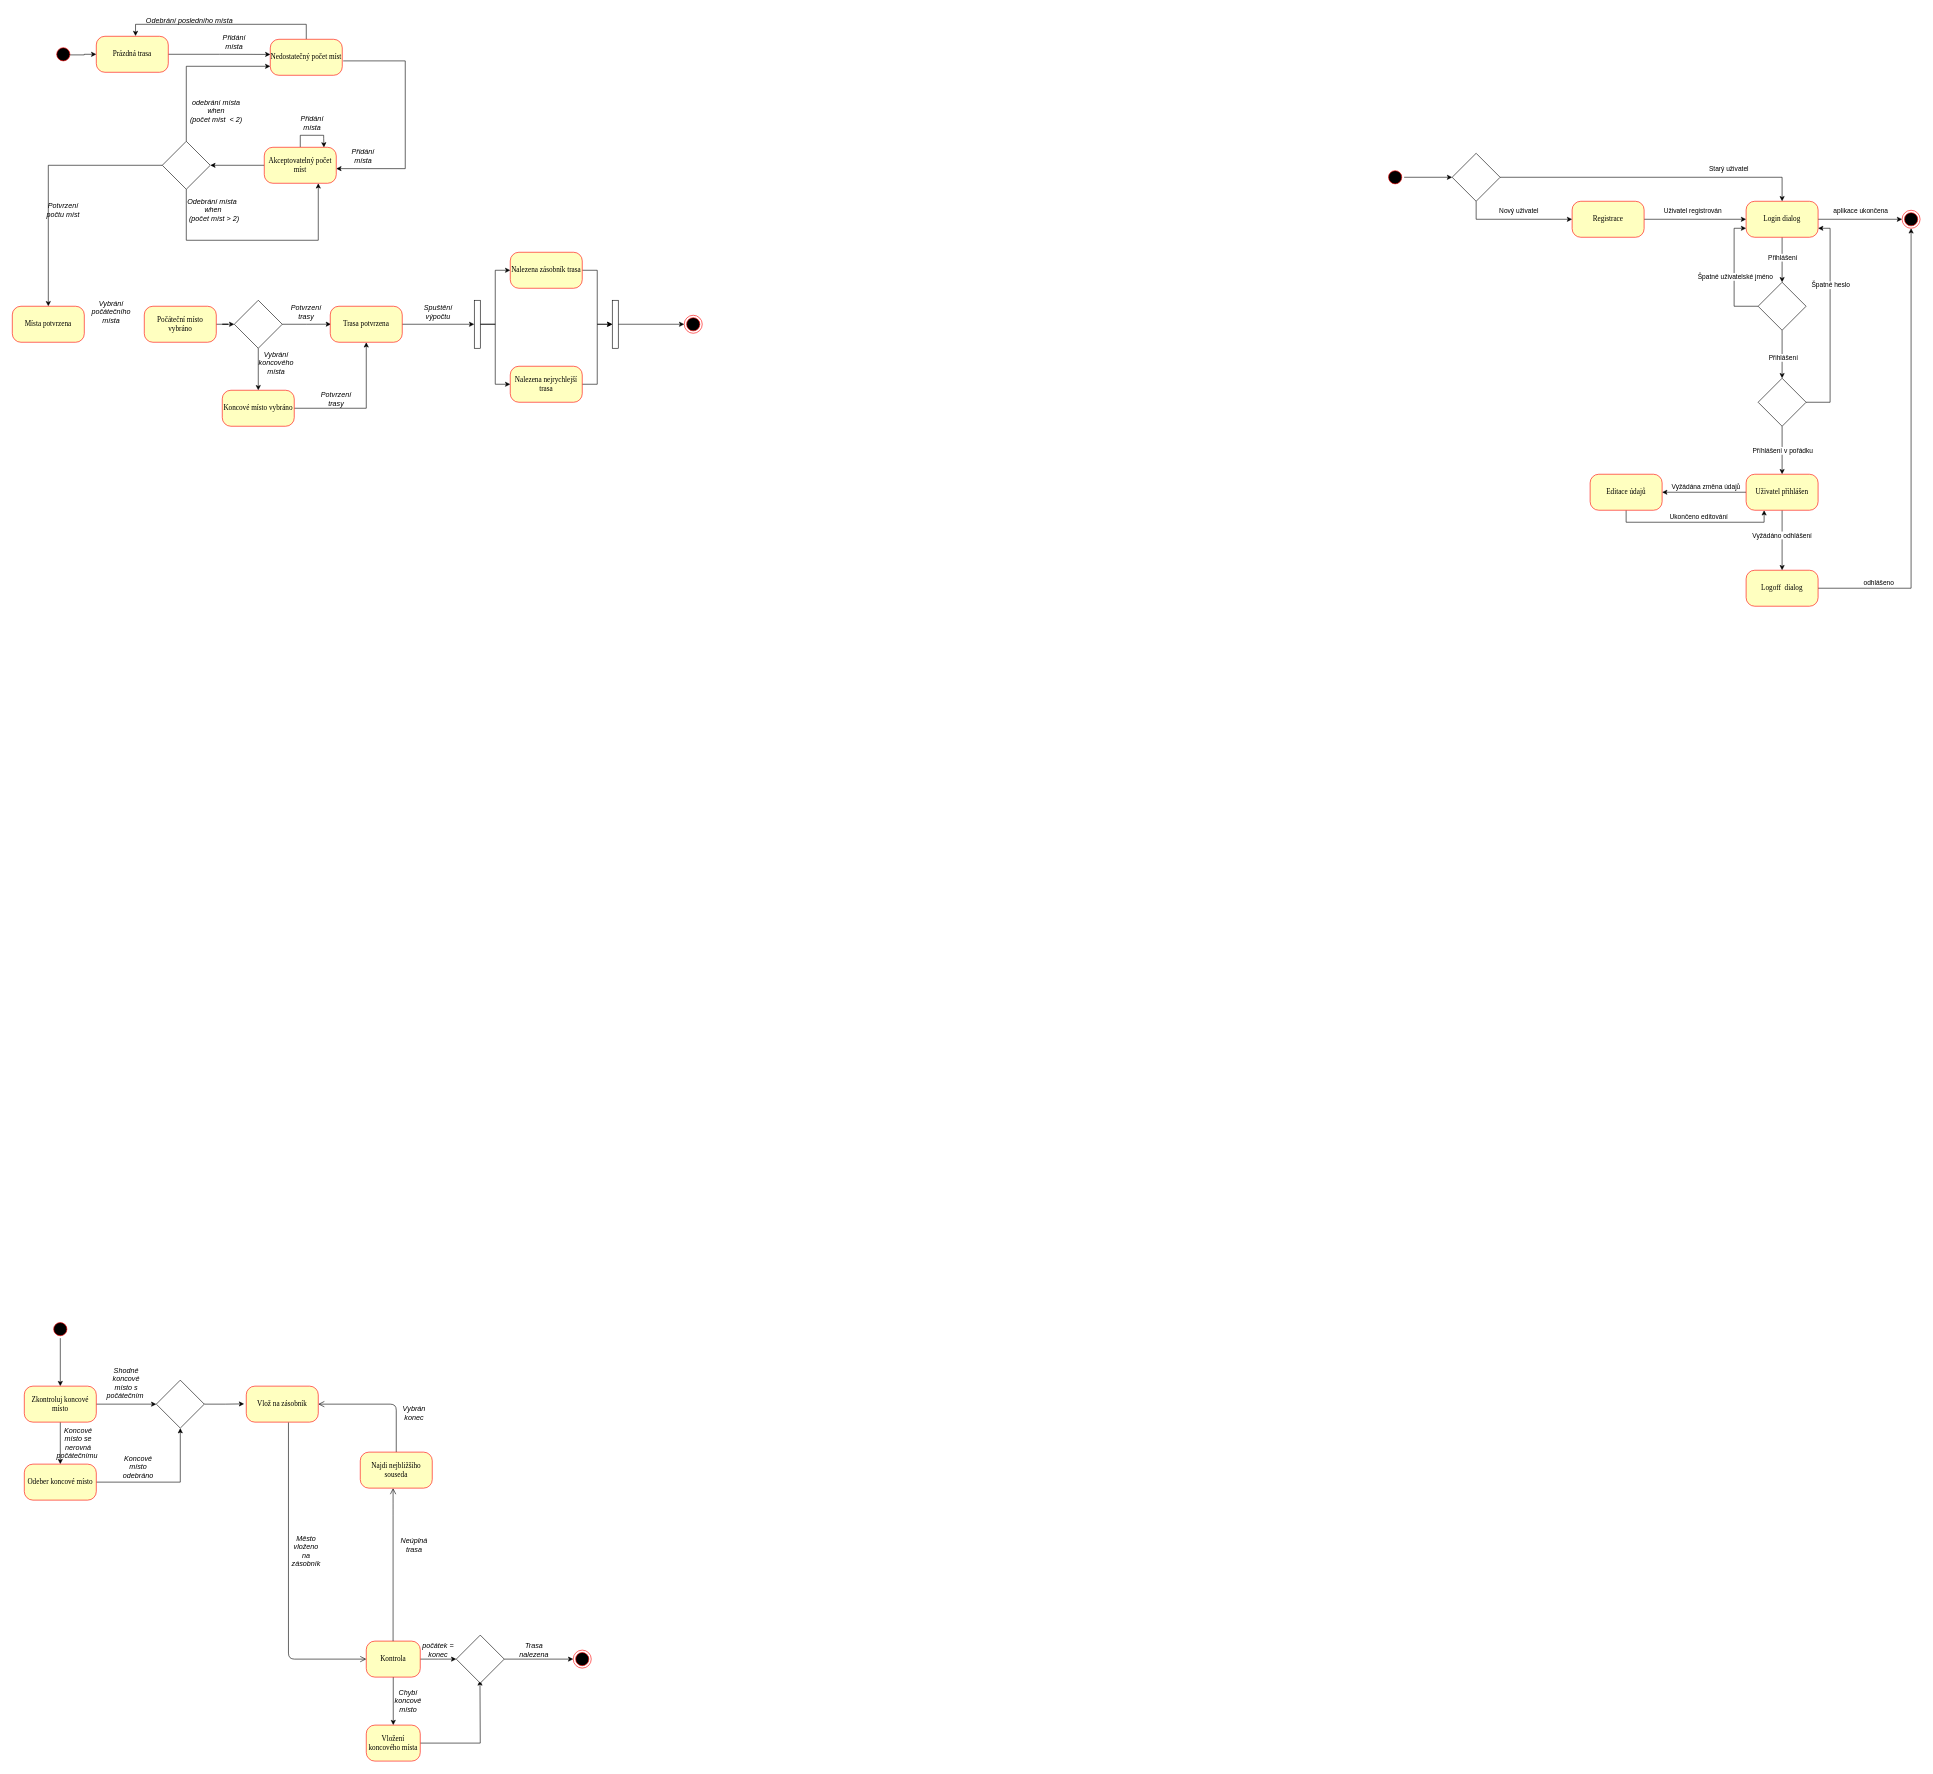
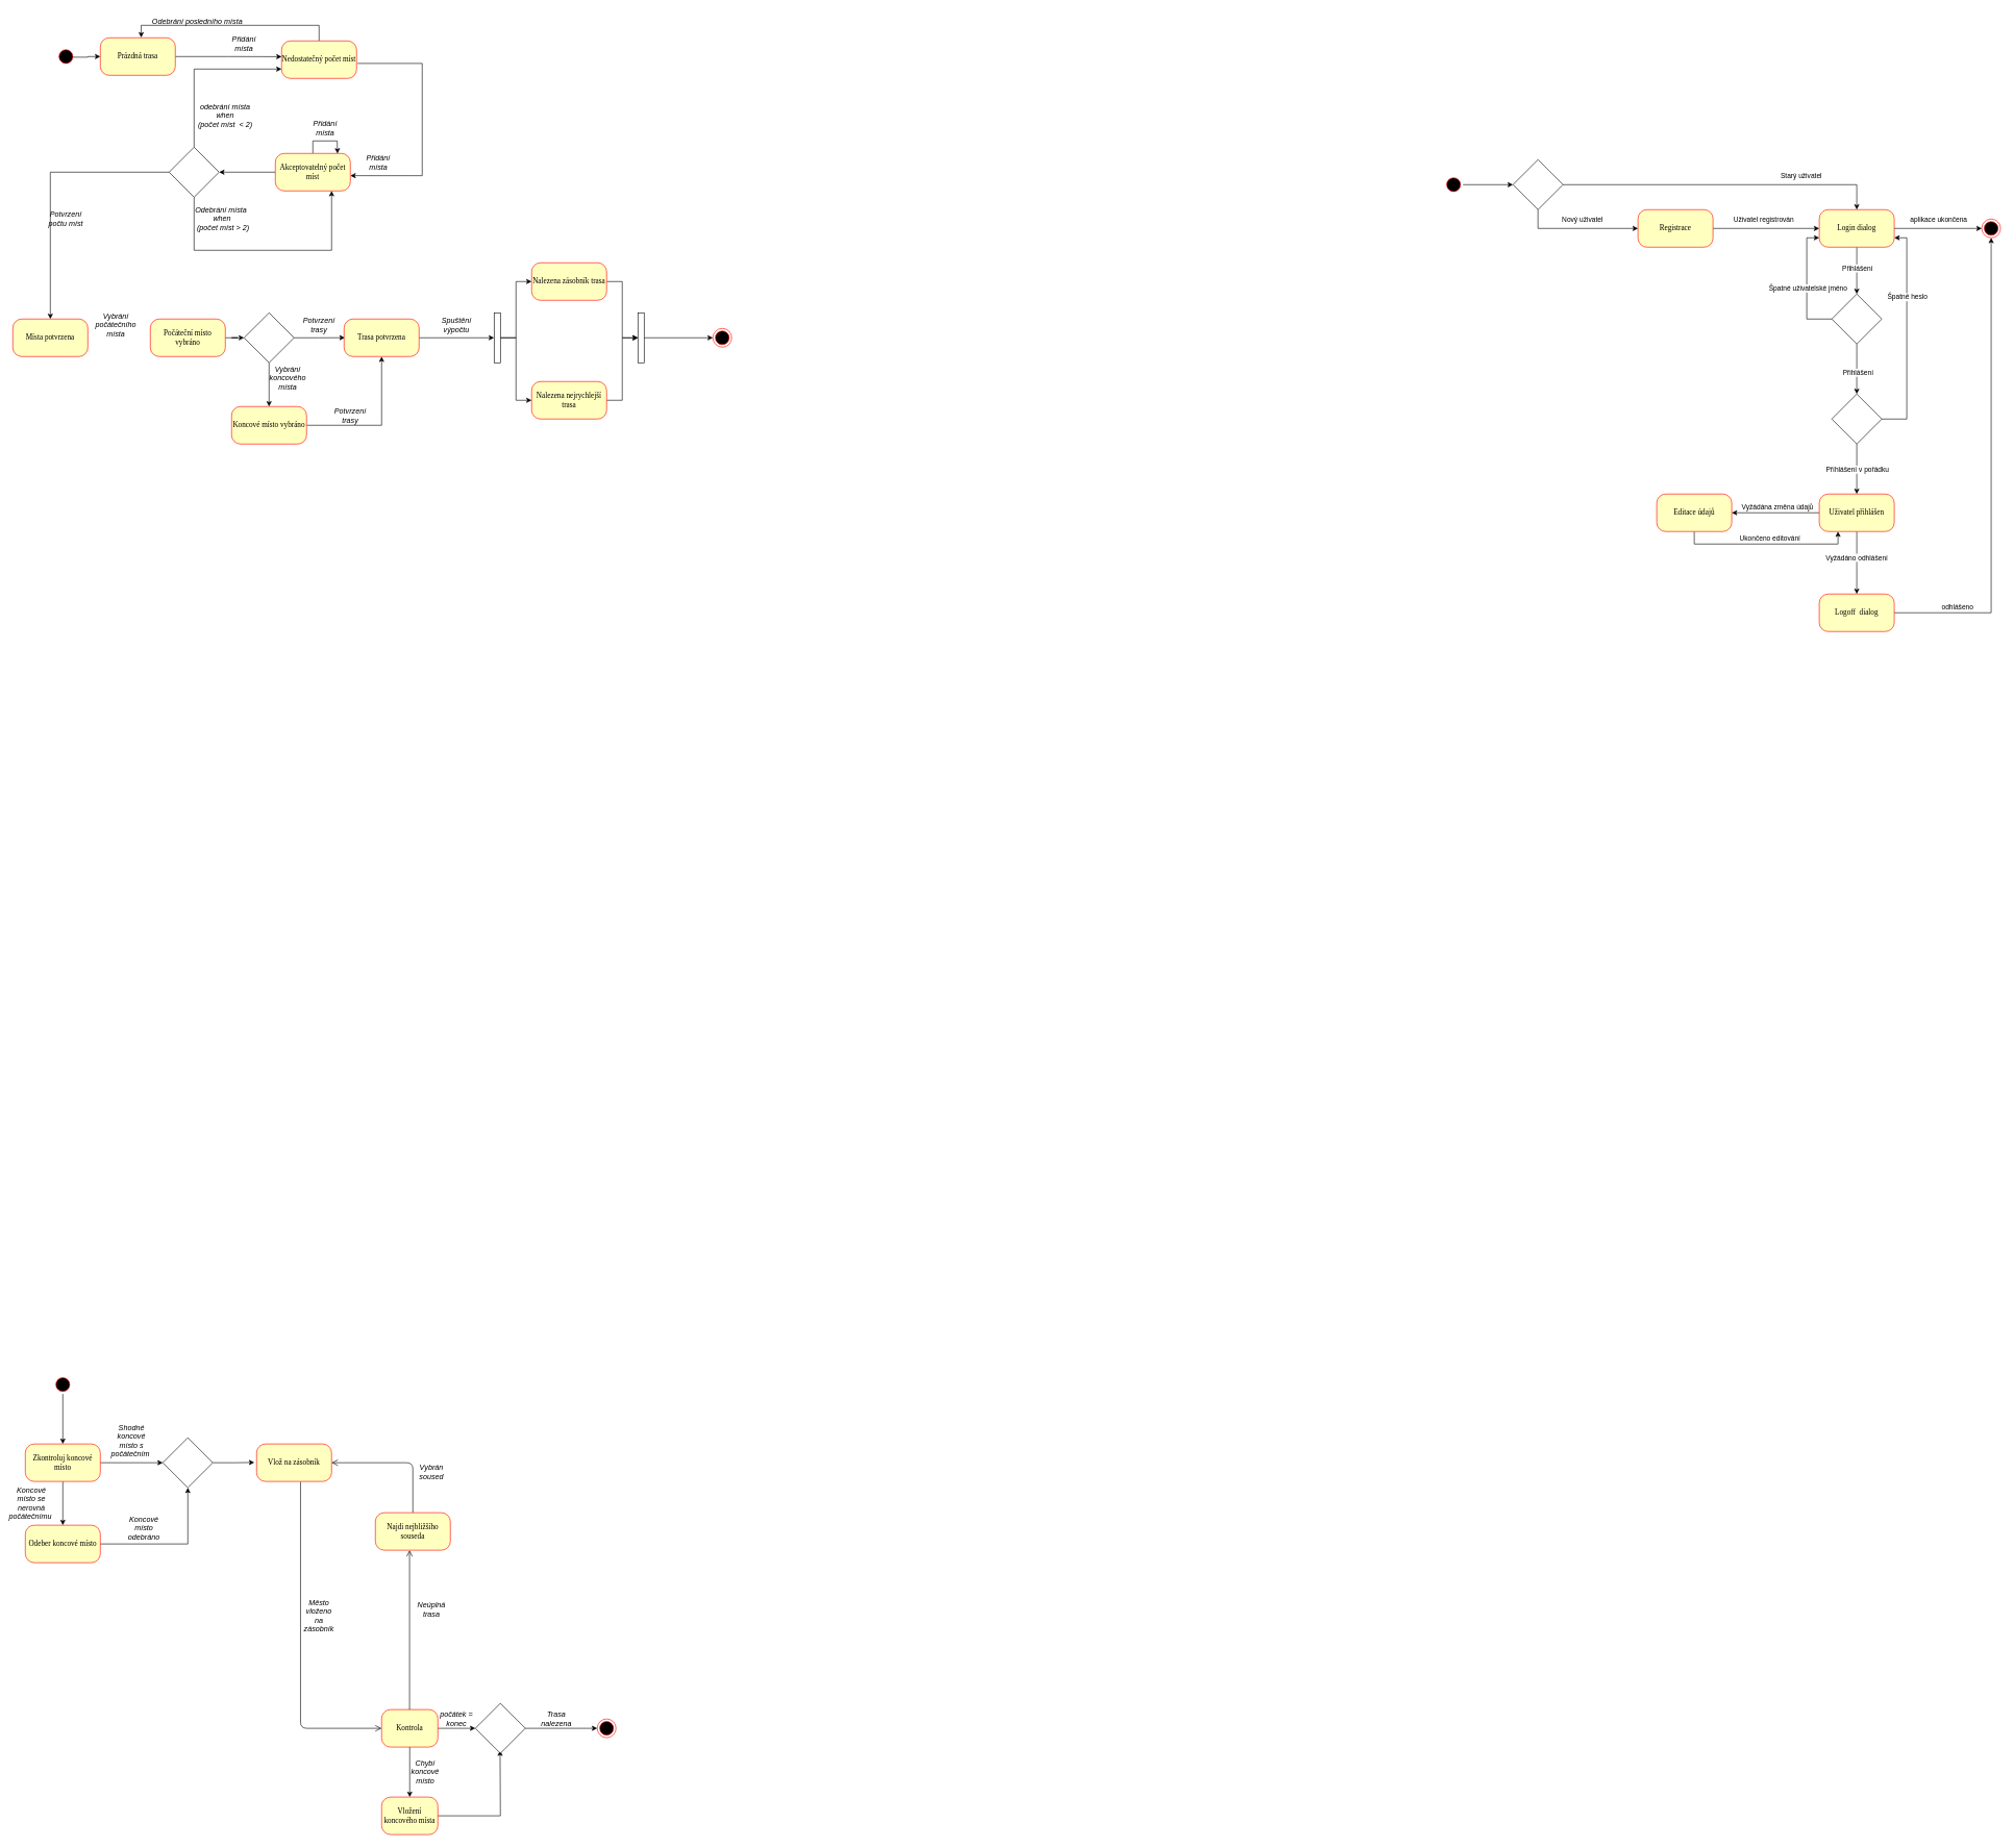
- <mxCell id="23" value="&lt;i&gt;Vybrán konec&lt;/i&gt;" style="text;html=1;strokeColor=none;fillColor=none;align=center;verticalAlign=middle;whiteSpace=wrap;rounded=0;" parent="1" vertex="1"><mxGeometry x="660" y="2340" width="60" height="30" as="geometry" /></mxCell>
+ <mxCell id="23" value="&lt;i&gt;Vybrán soused&lt;/i&gt;" style="text;html=1;strokeColor=none;fillColor=none;align=center;verticalAlign=middle;whiteSpace=wrap;rounded=0;" parent="1" vertex="1"><mxGeometry x="660" y="2340" width="60" height="30" as="geometry" /></mxCell>
- <mxCell id="38" value="&lt;i&gt;Koncové místo se nerovná počátečnímu&amp;nbsp;&lt;/i&gt;" style="text;html=1;strokeColor=none;fillColor=none;align=center;verticalAlign=middle;whiteSpace=wrap;rounded=0;" parent="1" vertex="1"><mxGeometry x="100" y="2390" width="60" height="30" as="geometry" /></mxCell>
+ <mxCell id="38" value="&lt;i&gt;Koncové místo se nerovná počátečnímu&amp;nbsp;&lt;/i&gt;" style="text;html=1;strokeColor=none;fillColor=none;align=center;verticalAlign=middle;whiteSpace=wrap;rounded=0;" parent="1" vertex="1"><mxGeometry x="20" y="2390" width="60" height="30" as="geometry" /></mxCell>
